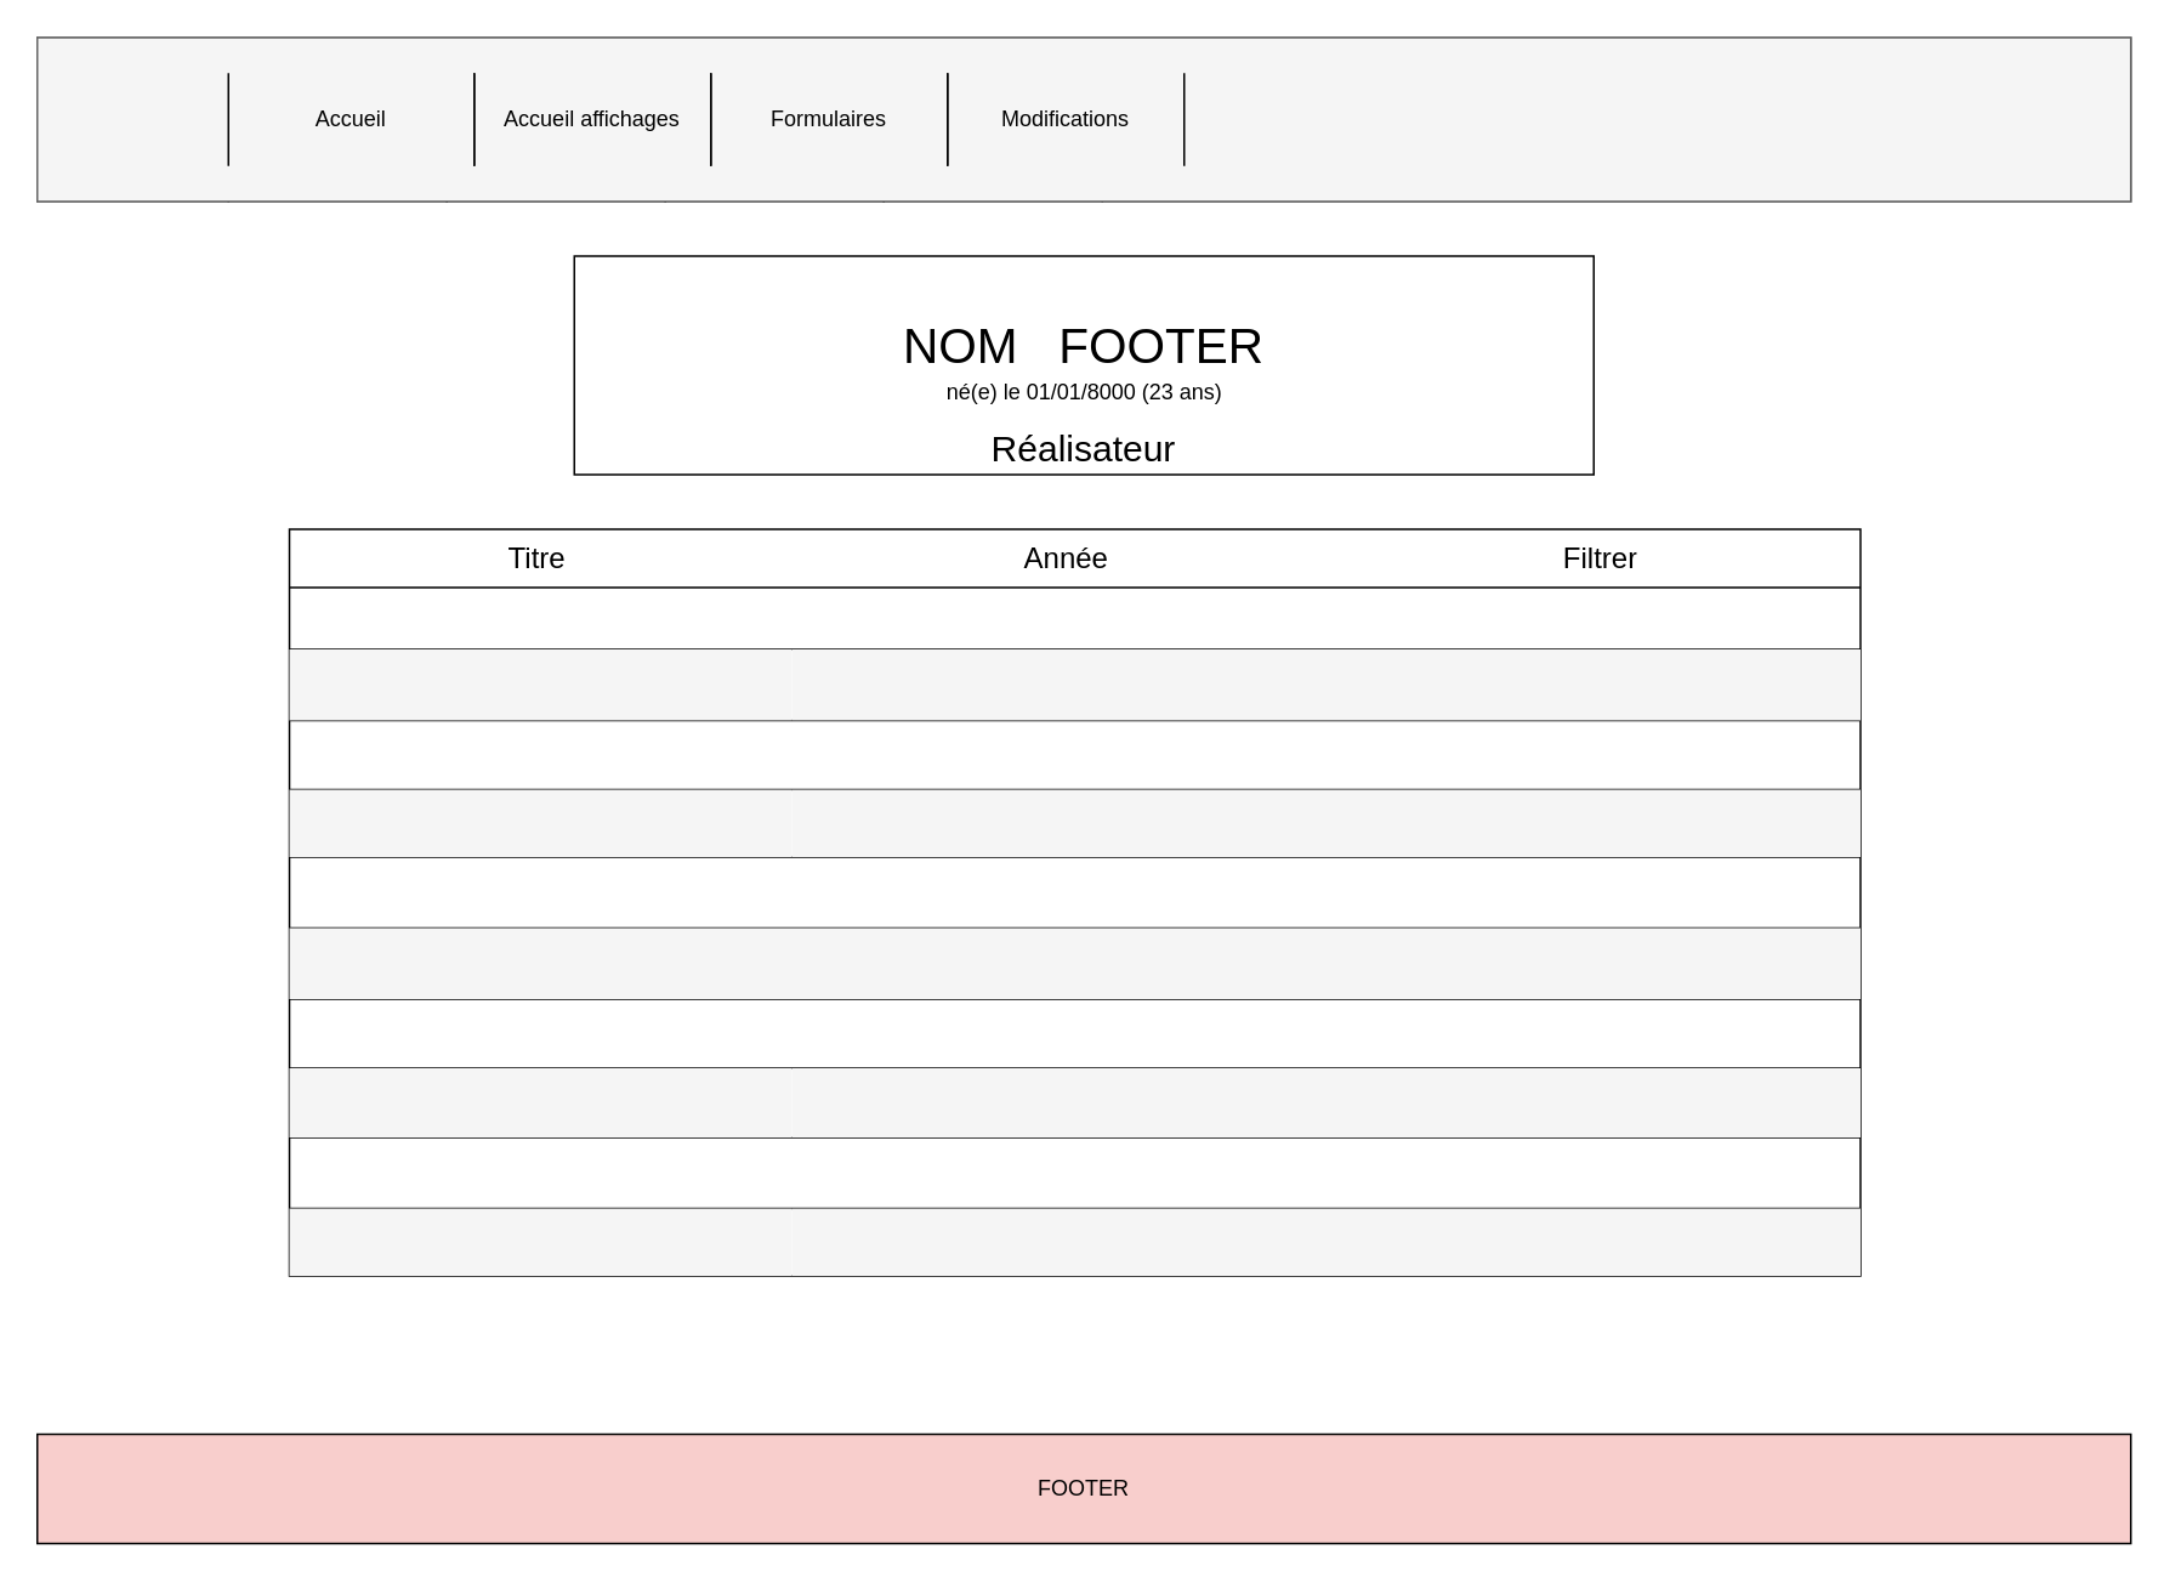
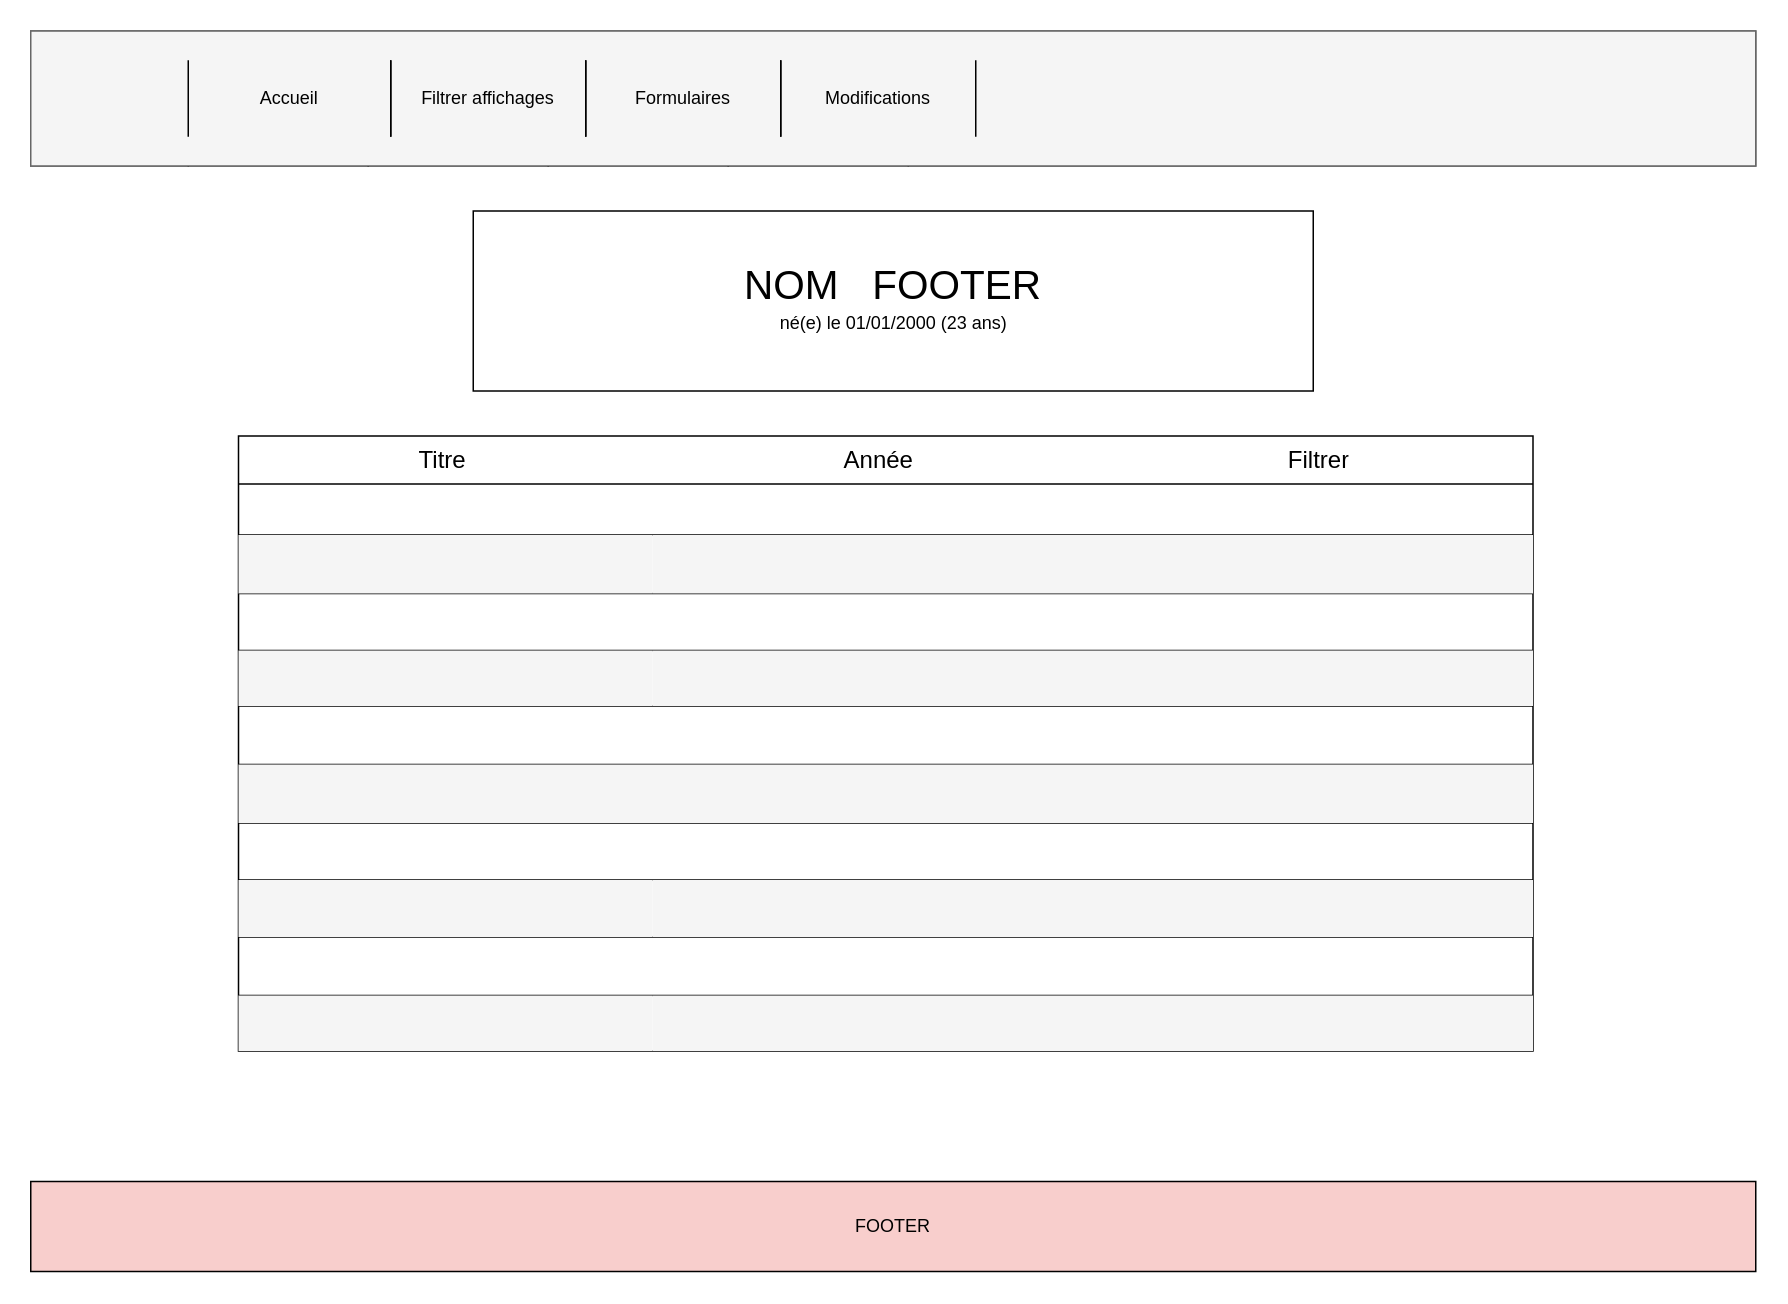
- <mxCell id="58" value="Accueil affichages" style="shape=partialRectangle;whiteSpace=wrap;html=1;bottom=0;top=0;fillColor=none;" vertex="1" parent="1"><mxGeometry x="260" y="40" width="130" height="50" as="geometry" /></mxCell>
+ <mxCell id="58" value="Filtrer affichages" style="shape=partialRectangle;whiteSpace=wrap;html=1;bottom=0;top=0;fillColor=none;" vertex="1" parent="1"><mxGeometry x="260" y="40" width="130" height="50" as="geometry" /></mxCell>
- <mxCell id="9" value="né(e) le 01/01/8000 (23 ans)" style="text;html=1;strokeColor=none;fillColor=none;align=center;verticalAlign=middle;whiteSpace=wrap;rounded=0;" parent="1" vertex="1"><mxGeometry x="502.5" y="200" width="185" height="30" as="geometry" /></mxCell>
+ <mxCell id="9" value="né(e) le 01/01/2000 (23 ans)" style="text;html=1;strokeColor=none;fillColor=none;align=center;verticalAlign=middle;whiteSpace=wrap;rounded=0;" parent="1" vertex="1"><mxGeometry x="502.5" y="200" width="185" height="30" as="geometry" /></mxCell>
- <mxCell id="10" value="&lt;font style=&quot;font-size: 20px;&quot;&gt;Réalisateur&lt;/font&gt;" style="text;html=1;strokeColor=none;fillColor=none;align=center;verticalAlign=middle;whiteSpace=wrap;rounded=0;" parent="1" vertex="1"><mxGeometry x="485" y="230" width="220" height="30" as="geometry" /></mxCell>
